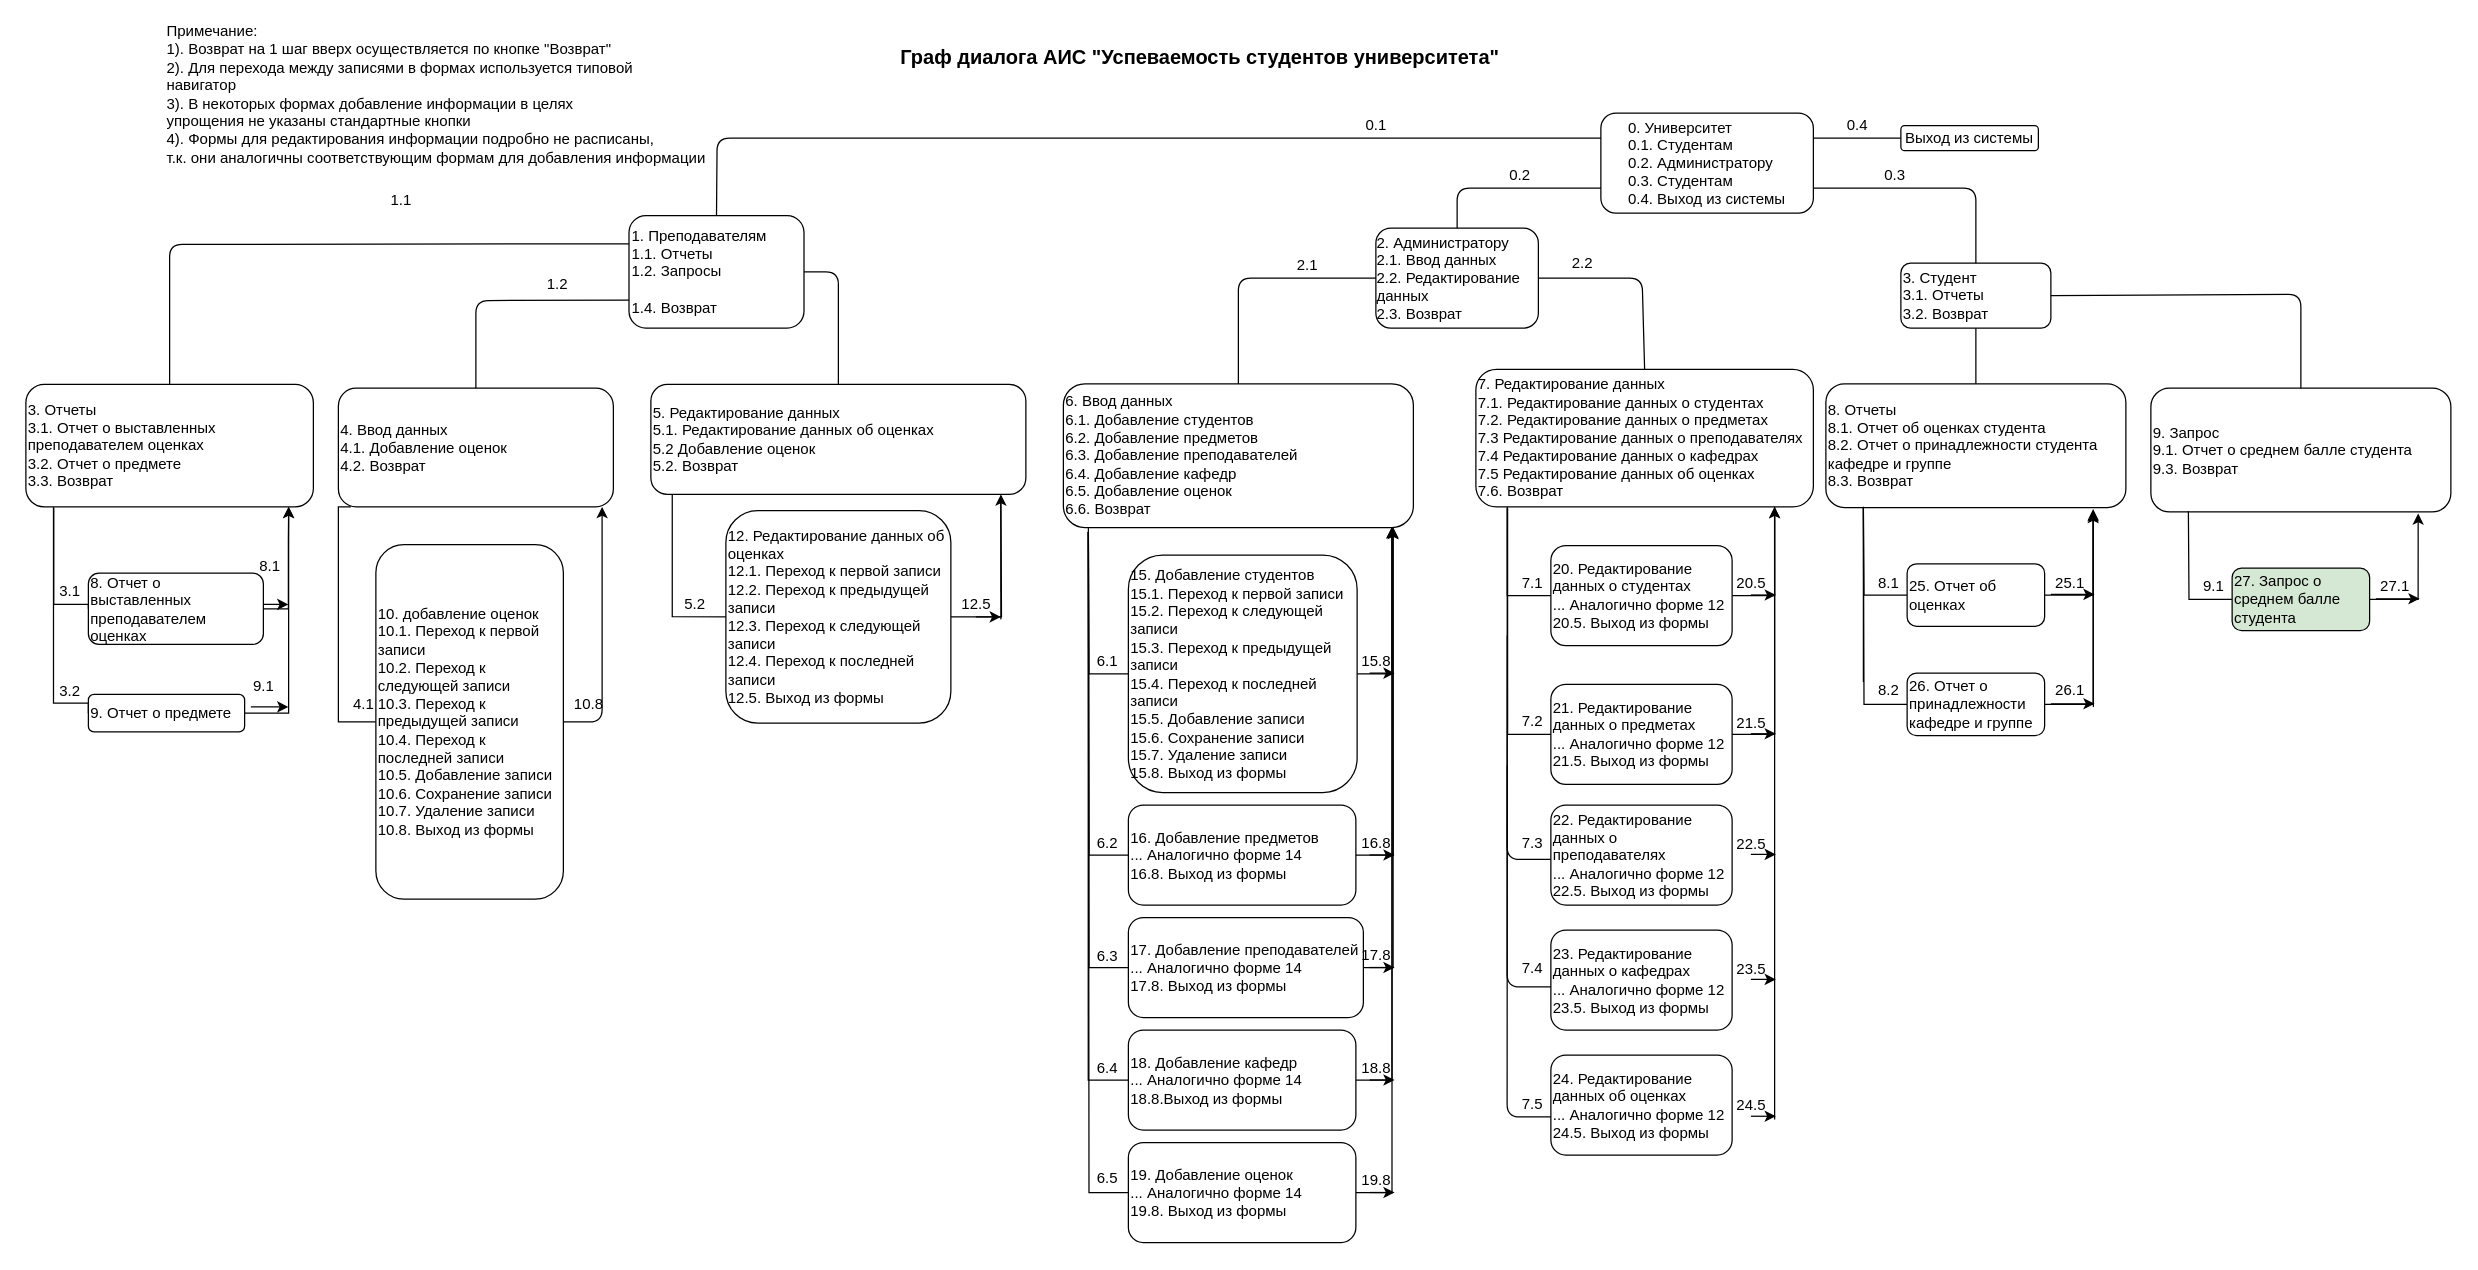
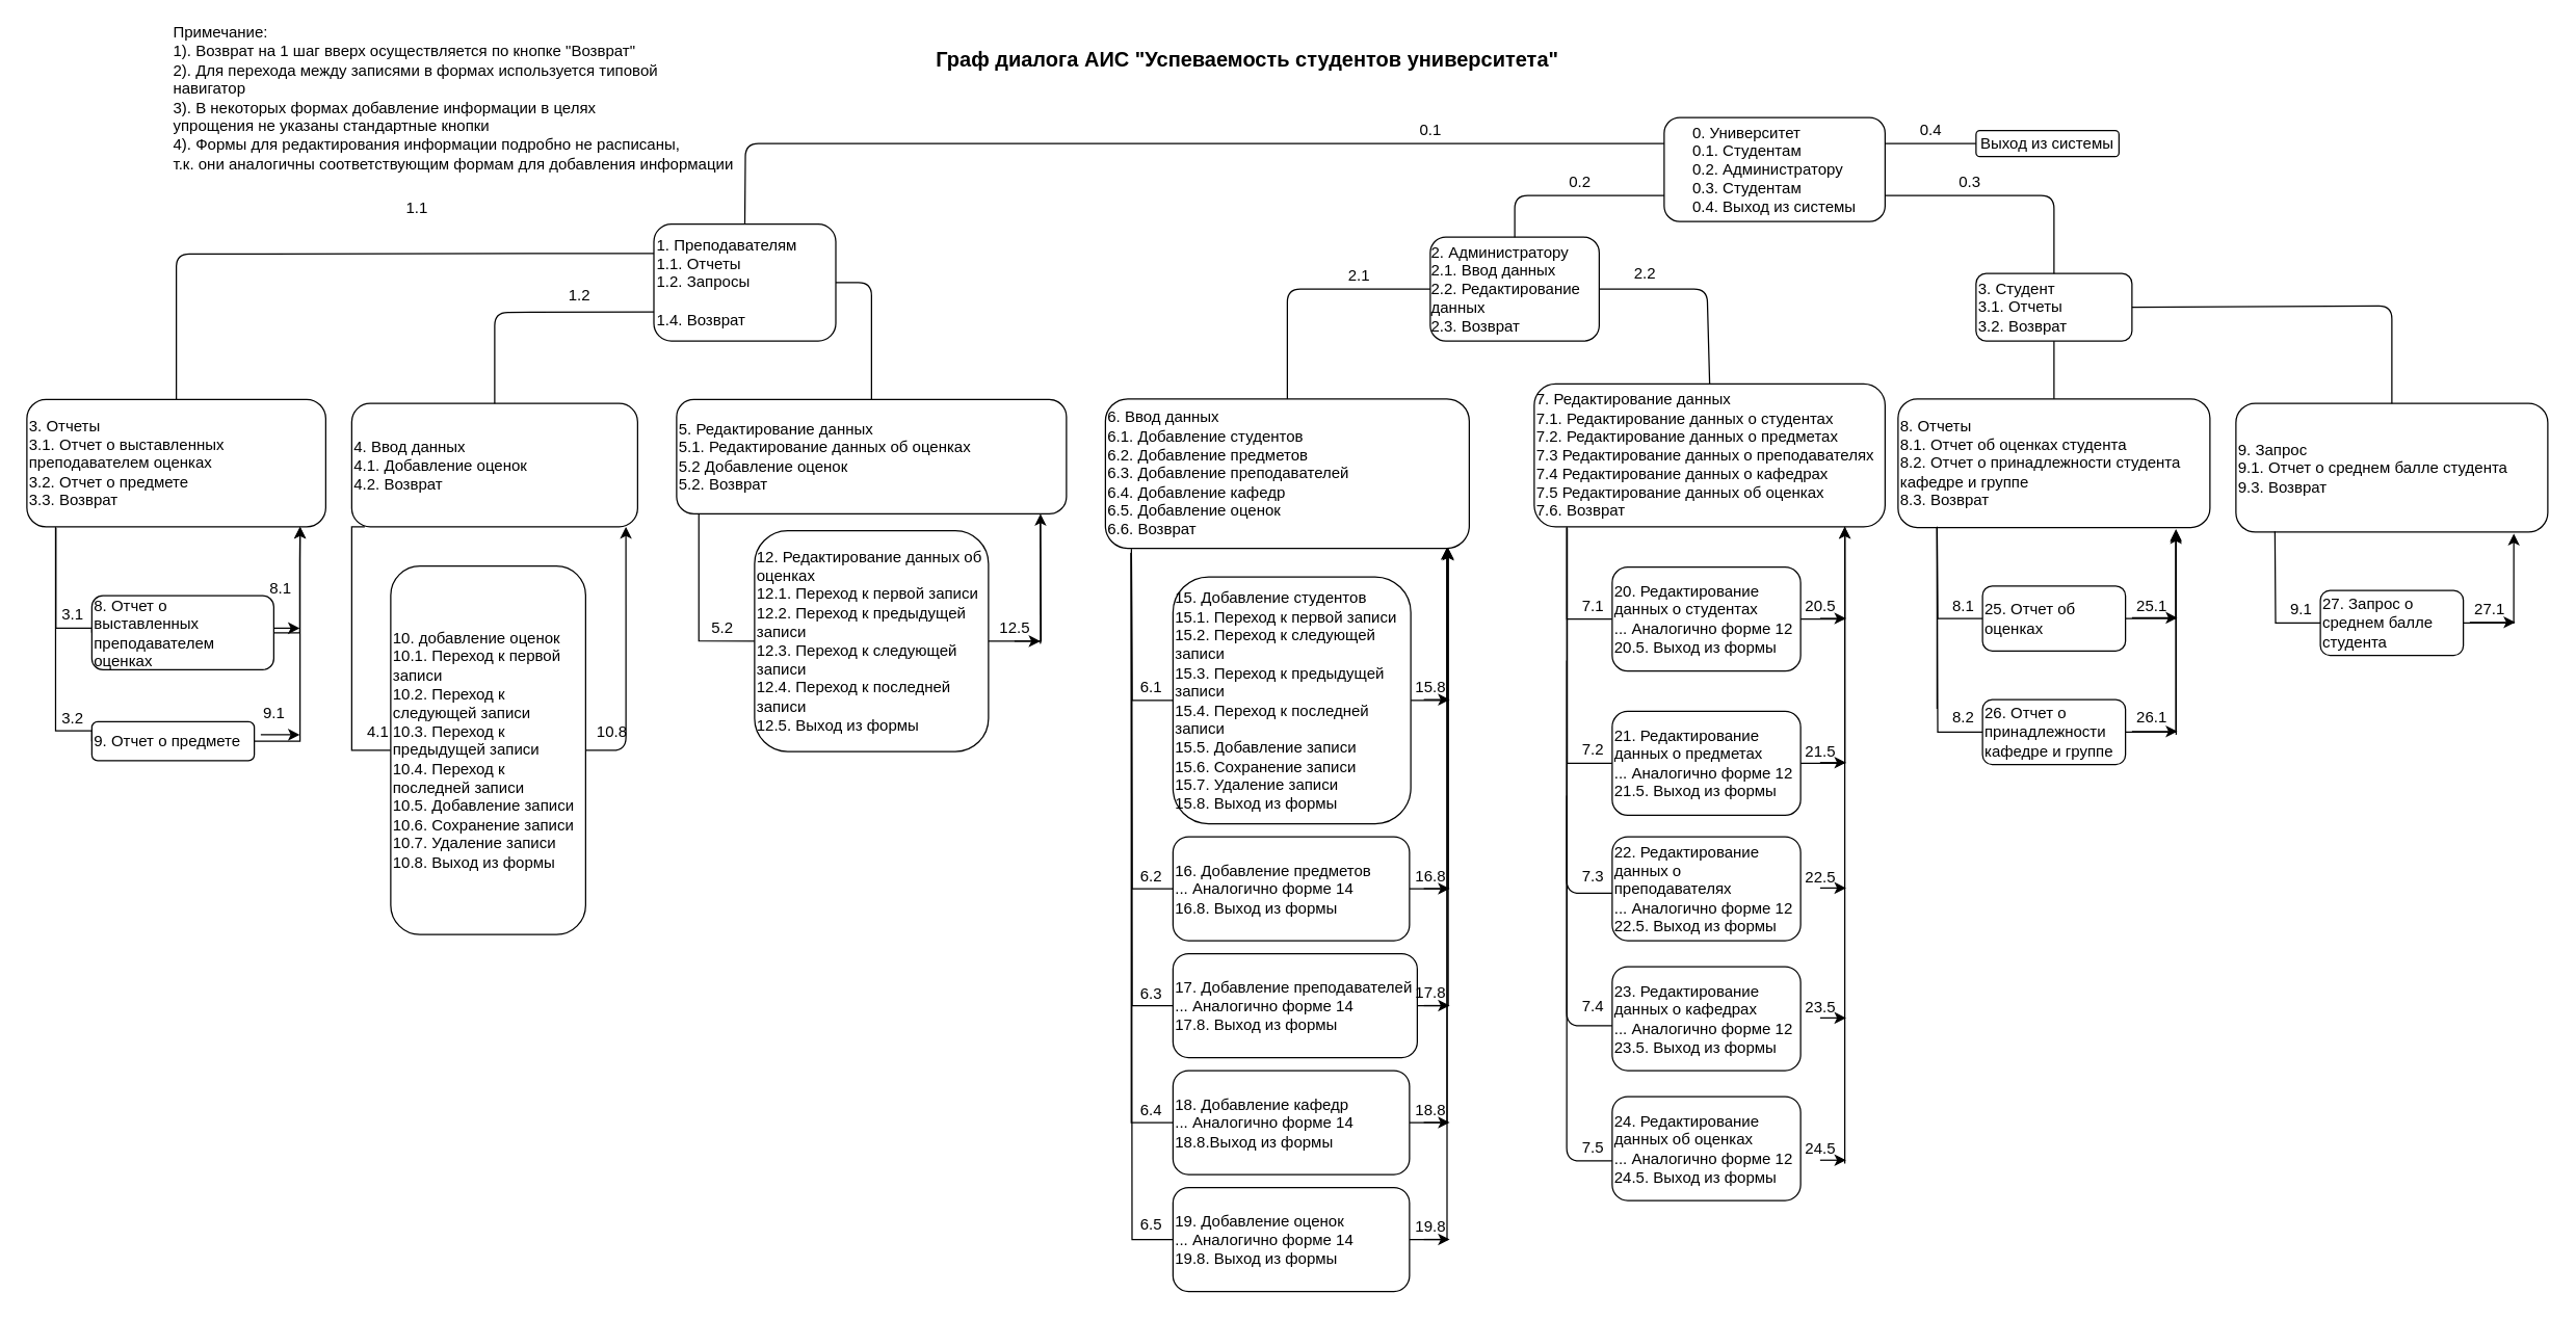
- <mxCell id="132" value="27. Запрос о среднем балле студента" style="rounded=1;whiteSpace=wrap;html=1;align=left;fillColor=#d5e8d4;" vertex="1" parent="1"><mxGeometry x="1785" y="454" width="110" height="50" as="geometry" /></mxCell>
+ <mxCell id="132" value="27. Запрос о среднем балле студента" style="rounded=1;whiteSpace=wrap;html=1;align=left;" vertex="1" parent="1"><mxGeometry x="1785" y="454" width="110" height="50" as="geometry" /></mxCell>
